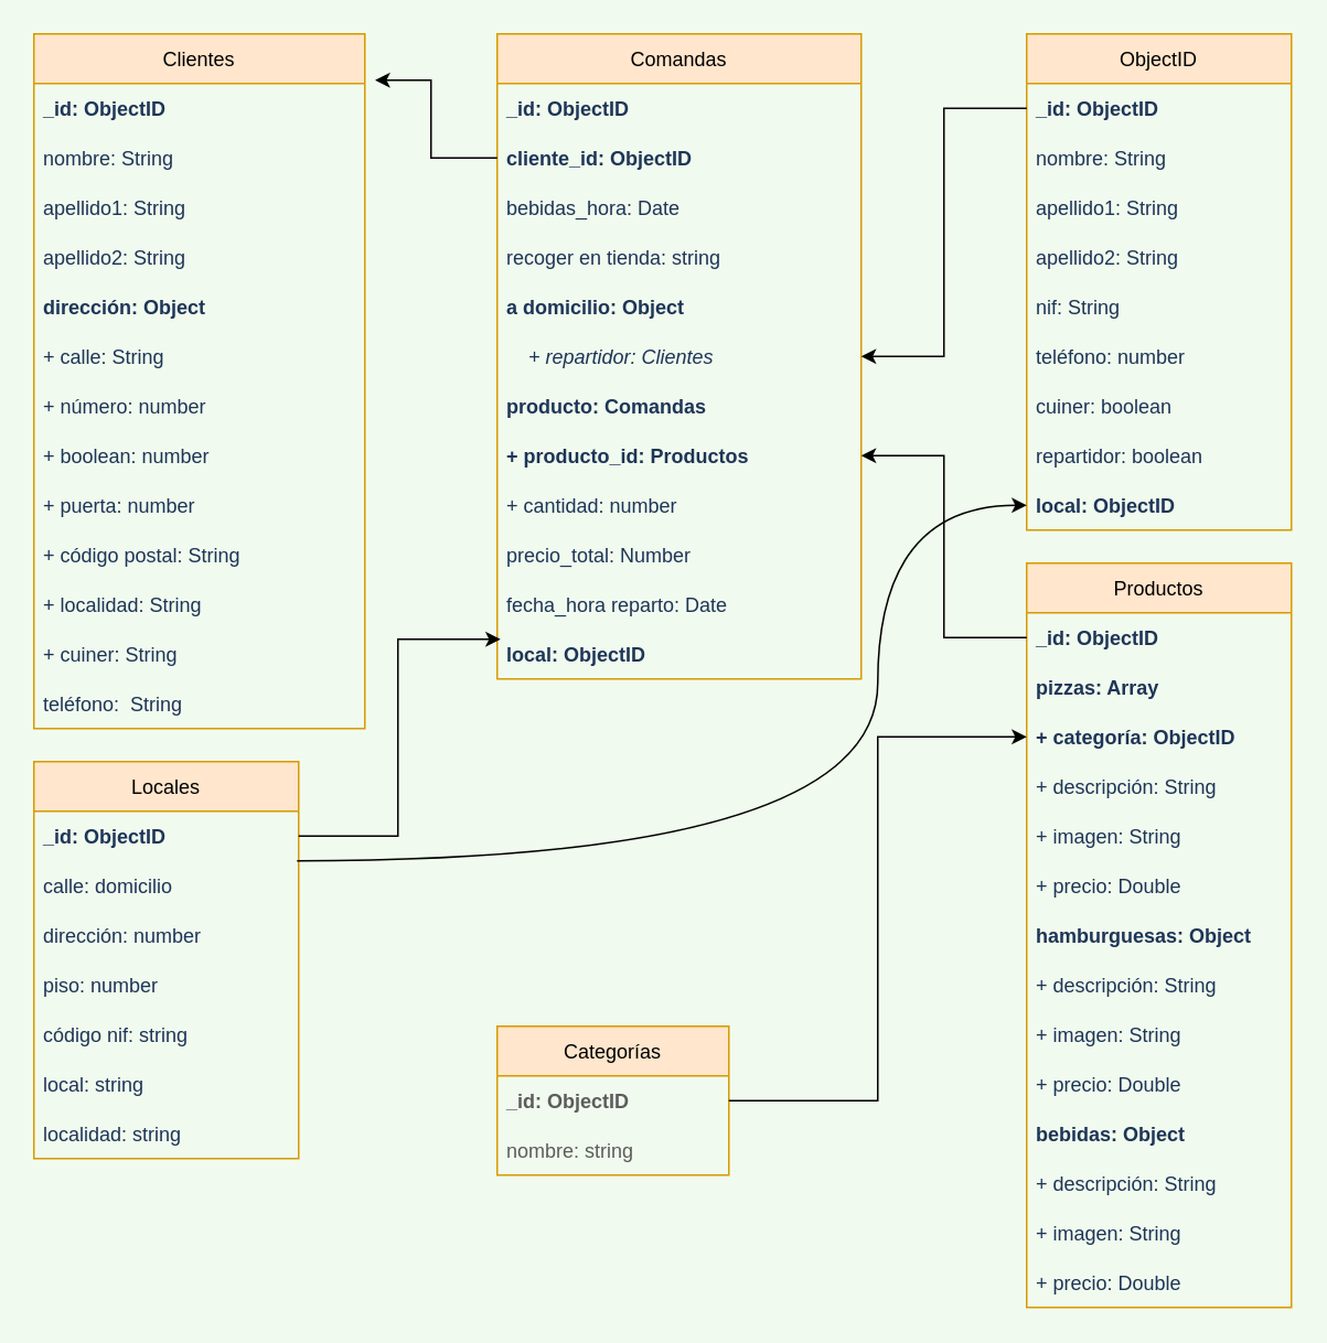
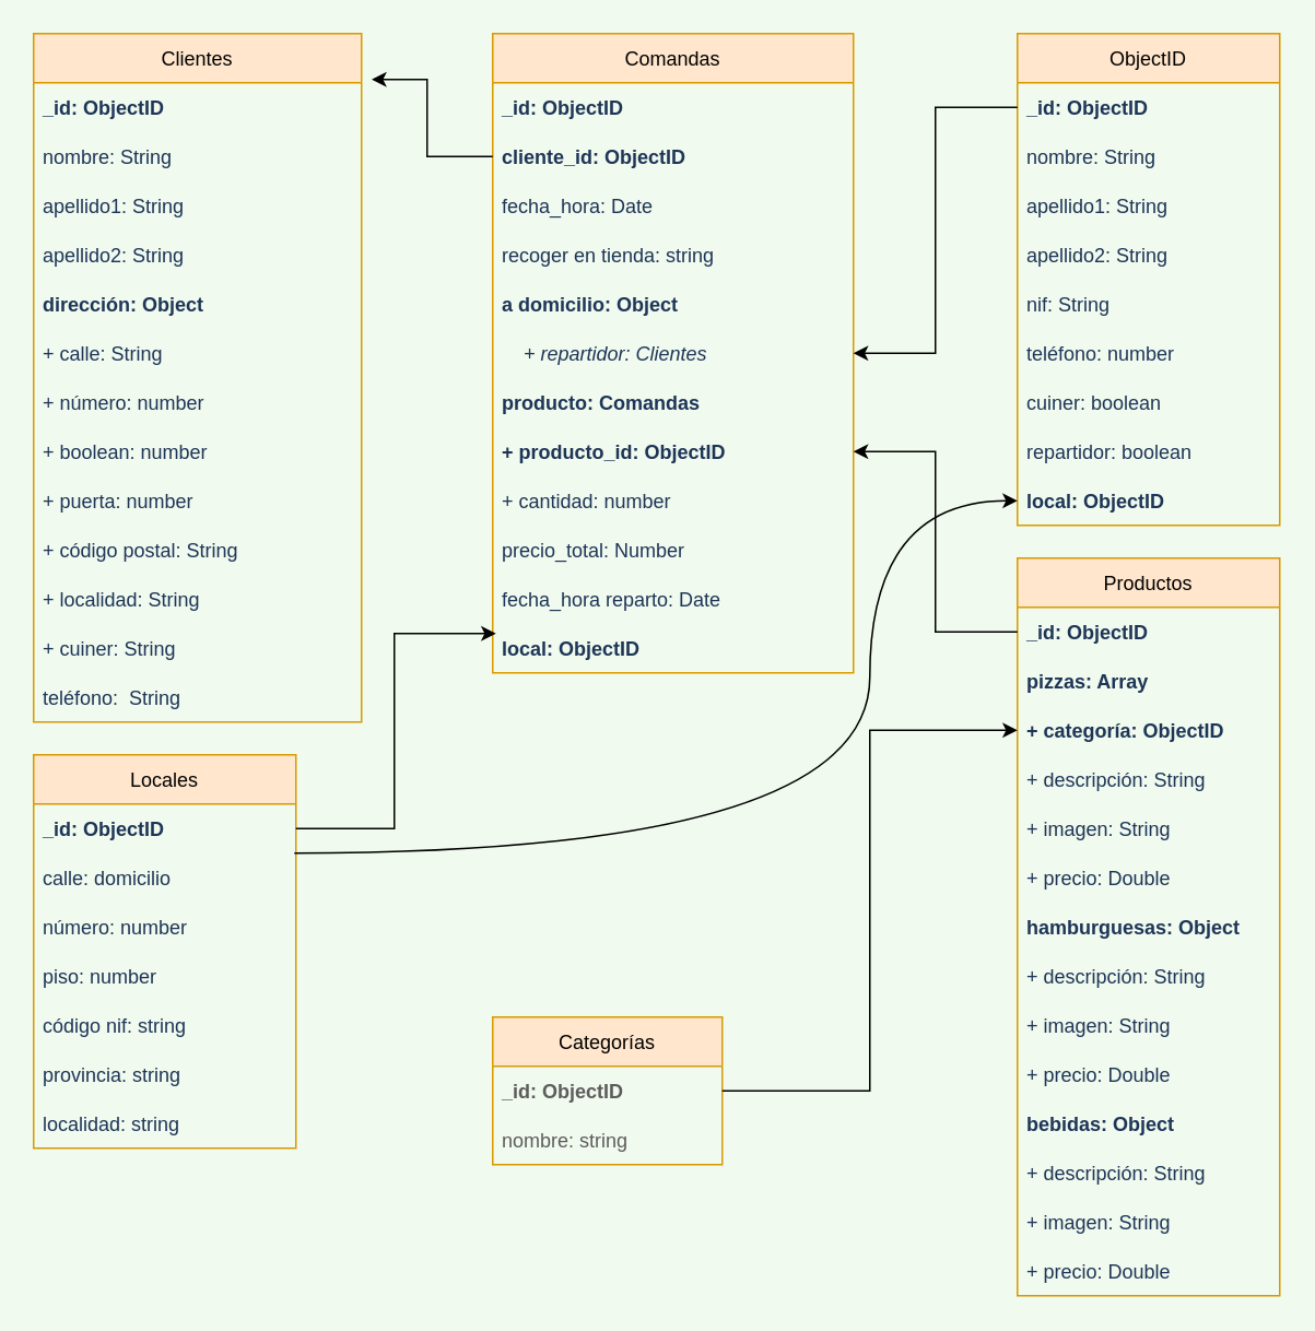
- <mxCell id="19" value="bebidas_hora: Date" style="text;strokeColor=none;fillColor=none;align=left;verticalAlign=middle;spacingLeft=4;spacingRight=4;overflow=hidden;points=[[0,0.5],[1,0.5]];portConstraint=eastwest;rotatable=0;rounded=0;sketch=0;fontColor=#1D3557;" parent="16" vertex="1"><mxGeometry y="90" width="220" height="30" as="geometry" /></mxCell>
+ <mxCell id="19" value="fecha_hora: Date" style="text;strokeColor=none;fillColor=none;align=left;verticalAlign=middle;spacingLeft=4;spacingRight=4;overflow=hidden;points=[[0,0.5],[1,0.5]];portConstraint=eastwest;rotatable=0;rounded=0;sketch=0;fontColor=#1D3557;" parent="16" vertex="1"><mxGeometry y="90" width="220" height="30" as="geometry" /></mxCell>
- <mxCell id="24" value="+ producto_id: Productos" style="text;strokeColor=none;fillColor=none;align=left;verticalAlign=middle;spacingLeft=4;spacingRight=4;overflow=hidden;points=[[0,0.5],[1,0.5]];portConstraint=eastwest;rotatable=0;rounded=0;sketch=0;fontColor=#1D3557;fontStyle=1" parent="16" vertex="1"><mxGeometry y="240" width="220" height="30" as="geometry" /></mxCell>
+ <mxCell id="24" value="+ producto_id: ObjectID" style="text;strokeColor=none;fillColor=none;align=left;verticalAlign=middle;spacingLeft=4;spacingRight=4;overflow=hidden;points=[[0,0.5],[1,0.5]];portConstraint=eastwest;rotatable=0;rounded=0;sketch=0;fontColor=#1D3557;fontStyle=1" parent="16" vertex="1"><mxGeometry y="240" width="220" height="30" as="geometry" /></mxCell>
- <mxCell id="61" value="dirección: number" style="text;strokeColor=none;fillColor=none;align=left;verticalAlign=middle;spacingLeft=4;spacingRight=4;overflow=hidden;points=[[0,0.5],[1,0.5]];portConstraint=eastwest;rotatable=0;rounded=0;sketch=0;fontColor=#1D3557;" parent="58" vertex="1"><mxGeometry y="90" width="160" height="30" as="geometry" /></mxCell>
+ <mxCell id="61" value="número: number" style="text;strokeColor=none;fillColor=none;align=left;verticalAlign=middle;spacingLeft=4;spacingRight=4;overflow=hidden;points=[[0,0.5],[1,0.5]];portConstraint=eastwest;rotatable=0;rounded=0;sketch=0;fontColor=#1D3557;" parent="58" vertex="1"><mxGeometry y="90" width="160" height="30" as="geometry" /></mxCell>
- <mxCell id="64" value="local: string" style="text;strokeColor=none;fillColor=none;align=left;verticalAlign=middle;spacingLeft=4;spacingRight=4;overflow=hidden;points=[[0,0.5],[1,0.5]];portConstraint=eastwest;rotatable=0;rounded=0;sketch=0;fontColor=#1D3557;" parent="58" vertex="1"><mxGeometry y="180" width="160" height="30" as="geometry" /></mxCell>
+ <mxCell id="64" value="provincia: string" style="text;strokeColor=none;fillColor=none;align=left;verticalAlign=middle;spacingLeft=4;spacingRight=4;overflow=hidden;points=[[0,0.5],[1,0.5]];portConstraint=eastwest;rotatable=0;rounded=0;sketch=0;fontColor=#1D3557;" parent="58" vertex="1"><mxGeometry y="180" width="160" height="30" as="geometry" /></mxCell>
